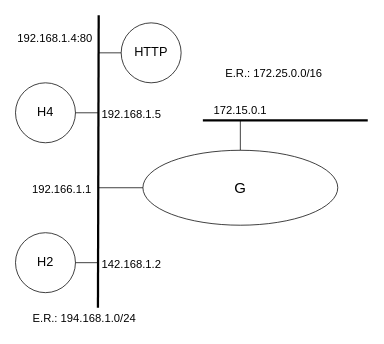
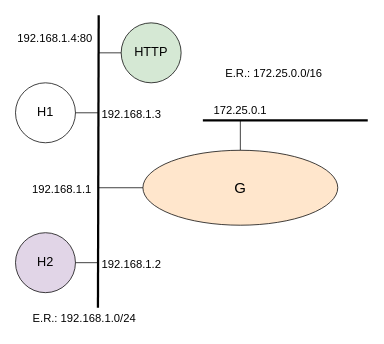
- <mxCell id="19" value="&lt;font style=&quot;font-size: 17px;&quot;&gt;HTTP&lt;/font&gt;" style="ellipse;whiteSpace=wrap;html=1;aspect=fixed;" vertex="1" parent="1"><mxGeometry x="161" y="30" width="80" height="80" as="geometry" /></mxCell>
+ <mxCell id="19" value="&lt;font style=&quot;font-size: 17px;&quot;&gt;HTTP&lt;/font&gt;" style="ellipse;whiteSpace=wrap;html=1;aspect=fixed;fillColor=#d5e8d4;" vertex="1" parent="1"><mxGeometry x="161" y="30" width="80" height="80" as="geometry" /></mxCell>
- <mxCell id="11" value="&lt;font style=&quot;font-size: 15px;&quot;&gt;172.15.0.1&lt;br&gt;&lt;/font&gt;" style="text;html=1;strokeColor=none;fillColor=none;align=center;verticalAlign=middle;whiteSpace=wrap;rounded=0;fontSize=20;" parent="1" vertex="1"><mxGeometry x="290" y="129" width="60" height="30" as="geometry" /></mxCell>
+ <mxCell id="11" value="&lt;font style=&quot;font-size: 15px;&quot;&gt;172.25.0.1&lt;br&gt;&lt;/font&gt;" style="text;html=1;strokeColor=none;fillColor=none;align=center;verticalAlign=middle;whiteSpace=wrap;rounded=0;fontSize=20;" parent="1" vertex="1"><mxGeometry x="290" y="129" width="60" height="30" as="geometry" /></mxCell>
- <mxCell id="3" value="&lt;font style=&quot;font-size: 17px;&quot;&gt;H4&lt;/font&gt;" style="ellipse;whiteSpace=wrap;html=1;aspect=fixed;" parent="1" vertex="1"><mxGeometry x="20" y="110" width="80" height="80" as="geometry" /></mxCell>
+ <mxCell id="3" value="&lt;font style=&quot;font-size: 17px;&quot;&gt;H1&lt;/font&gt;" style="ellipse;whiteSpace=wrap;html=1;aspect=fixed;" parent="1" vertex="1"><mxGeometry x="20" y="110" width="80" height="80" as="geometry" /></mxCell>
- <mxCell id="12" value="&lt;font style=&quot;font-size: 15px;&quot;&gt;192.168.1.5&lt;br&gt;&lt;/font&gt;" style="text;html=1;strokeColor=none;fillColor=none;align=center;verticalAlign=middle;whiteSpace=wrap;rounded=0;fontSize=20;" parent="1" vertex="1"><mxGeometry x="135" y="135" width="80" height="30" as="geometry" /></mxCell>
+ <mxCell id="12" value="&lt;font style=&quot;font-size: 15px;&quot;&gt;192.168.1.3&lt;br&gt;&lt;/font&gt;" style="text;html=1;strokeColor=none;fillColor=none;align=center;verticalAlign=middle;whiteSpace=wrap;rounded=0;fontSize=20;" parent="1" vertex="1"><mxGeometry x="135" y="135" width="80" height="30" as="geometry" /></mxCell>
- <mxCell id="14" value="&lt;font style=&quot;font-size: 15px;&quot;&gt;192.166.1.1&lt;br&gt;&lt;/font&gt;" style="text;html=1;strokeColor=none;fillColor=none;align=center;verticalAlign=middle;whiteSpace=wrap;rounded=0;fontSize=20;" parent="1" vertex="1"><mxGeometry x="42" y="235" width="80" height="30" as="geometry" /></mxCell>
+ <mxCell id="14" value="&lt;font style=&quot;font-size: 15px;&quot;&gt;192.168.1.1&lt;br&gt;&lt;/font&gt;" style="text;html=1;strokeColor=none;fillColor=none;align=center;verticalAlign=middle;whiteSpace=wrap;rounded=0;fontSize=20;" parent="1" vertex="1"><mxGeometry x="42" y="235" width="80" height="30" as="geometry" /></mxCell>
- <mxCell id="7" value="&lt;font style=&quot;font-size: 20px;&quot;&gt;G&lt;/font&gt;" style="ellipse;whiteSpace=wrap;html=1;fontSize=17;" parent="1" vertex="1"><mxGeometry x="190" y="200" width="260" height="100" as="geometry" /></mxCell>
+ <mxCell id="7" value="&lt;font style=&quot;font-size: 20px;&quot;&gt;G&lt;/font&gt;" style="ellipse;whiteSpace=wrap;html=1;fontSize=17;fillColor=#ffe6cc;" parent="1" vertex="1"><mxGeometry x="190" y="200" width="260" height="100" as="geometry" /></mxCell>
- <mxCell id="5" value="&lt;font style=&quot;font-size: 17px;&quot;&gt;H2&lt;/font&gt;" style="ellipse;whiteSpace=wrap;html=1;aspect=fixed;" parent="1" vertex="1"><mxGeometry x="20" y="310" width="80" height="80" as="geometry" /></mxCell>
+ <mxCell id="5" value="&lt;font style=&quot;font-size: 17px;&quot;&gt;H2&lt;/font&gt;" style="ellipse;whiteSpace=wrap;html=1;aspect=fixed;fillColor=#e1d5e7;" parent="1" vertex="1"><mxGeometry x="20" y="310" width="80" height="80" as="geometry" /></mxCell>
- <mxCell id="13" value="&lt;font style=&quot;font-size: 15px;&quot;&gt;142.168.1.2&lt;br&gt;&lt;/font&gt;" style="text;html=1;strokeColor=none;fillColor=none;align=center;verticalAlign=middle;whiteSpace=wrap;rounded=0;fontSize=20;" parent="1" vertex="1"><mxGeometry x="135" y="335" width="80" height="30" as="geometry" /></mxCell>
+ <mxCell id="13" value="&lt;font style=&quot;font-size: 15px;&quot;&gt;192.168.1.2&lt;br&gt;&lt;/font&gt;" style="text;html=1;strokeColor=none;fillColor=none;align=center;verticalAlign=middle;whiteSpace=wrap;rounded=0;fontSize=20;" parent="1" vertex="1"><mxGeometry x="135" y="335" width="80" height="30" as="geometry" /></mxCell>
- <mxCell id="16" value="&lt;font style=&quot;font-size: 15px;&quot;&gt;E.R.: 194.168.1.0/24&lt;br&gt;&lt;/font&gt;" style="text;html=1;strokeColor=none;fillColor=none;align=center;verticalAlign=middle;whiteSpace=wrap;rounded=0;fontSize=20;" parent="1" vertex="1"><mxGeometry x="42" y="407" width="140" height="30" as="geometry" /></mxCell>
+ <mxCell id="16" value="&lt;font style=&quot;font-size: 15px;&quot;&gt;E.R.: 192.168.1.0/24&lt;br&gt;&lt;/font&gt;" style="text;html=1;strokeColor=none;fillColor=none;align=center;verticalAlign=middle;whiteSpace=wrap;rounded=0;fontSize=20;" parent="1" vertex="1"><mxGeometry x="42" y="407" width="140" height="30" as="geometry" /></mxCell>
